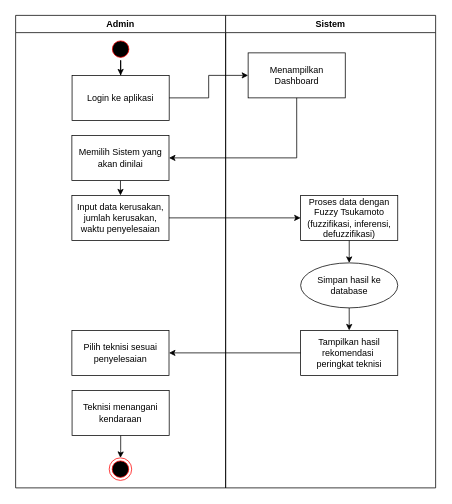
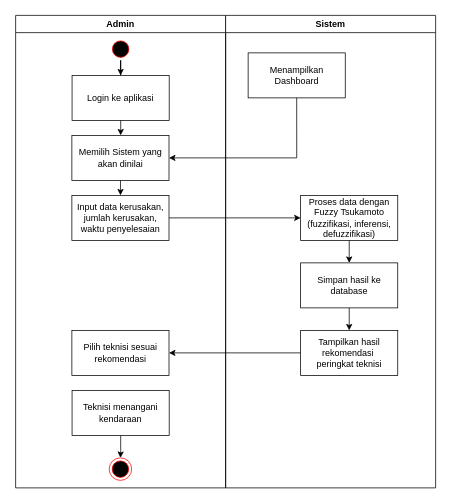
- <mxCell id="20" style="edgeStyle=orthogonalEdgeStyle;rounded=0;orthogonalLoop=1;jettySize=auto;html=1;" edge="1" parent="1" source="5" target="14"><mxGeometry relative="1" as="geometry" /></mxCell>
+ <mxCell id="20" style="edgeStyle=orthogonalEdgeStyle;rounded=0;orthogonalLoop=1;jettySize=auto;html=1;" edge="1" parent="1" source="5" target="7"><mxGeometry relative="1" as="geometry" /></mxCell>
- <mxCell id="18" value="Simpan hasil ke database" style="ellipse;whiteSpace=wrap;html=1;" vertex="1" parent="13"><mxGeometry x="100" y="330" width="129.5" height="60" as="geometry" /></mxCell>
+ <mxCell id="18" value="Simpan hasil ke database" style="rounded=0;whiteSpace=wrap;html=1;" vertex="1" parent="13"><mxGeometry x="100" y="330" width="129.5" height="60" as="geometry" /></mxCell>
- <mxCell id="9" value="Pilih teknisi sesuai penyelesaian" style="rounded=0;whiteSpace=wrap;html=1;" vertex="1" parent="2"><mxGeometry x="75" y="420" width="129.5" height="60" as="geometry" /></mxCell>
+ <mxCell id="9" value="Pilih teknisi sesuai rekomendasi" style="rounded=0;whiteSpace=wrap;html=1;" vertex="1" parent="2"><mxGeometry x="75" y="420" width="129.5" height="60" as="geometry" /></mxCell>
